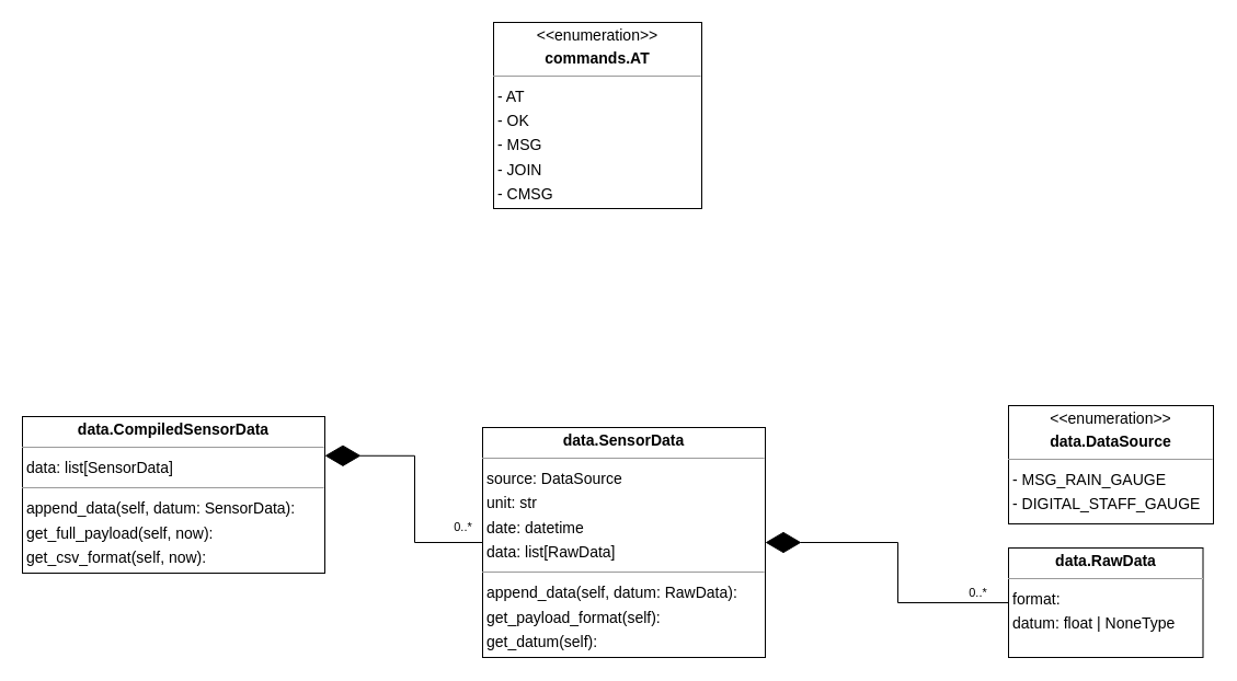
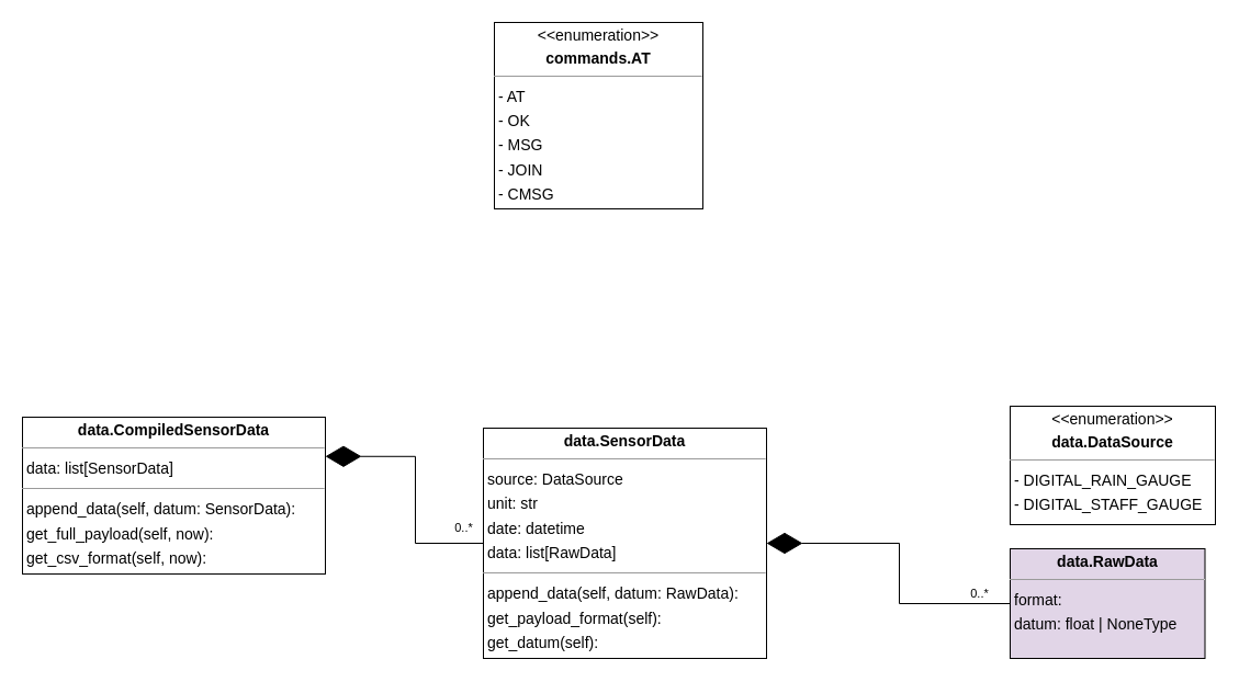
- <mxCell id="5" value="&lt;p style=&quot;margin:0px;margin-top:4px;text-align:center;&quot;&gt;&amp;lt;&amp;lt;enumeration&amp;gt;&amp;gt;&lt;/p&gt;&lt;p style=&quot;margin:0px;margin-top:4px;text-align:center;&quot;&gt;&lt;b&gt;data.DataSource&lt;/b&gt;&lt;/p&gt;&lt;hr size=&quot;1&quot;&gt;&lt;p style=&quot;margin:0 0 0 4px;line-height:1.6;&quot;&gt;- MSG_RAIN_GAUGE&lt;br&gt;- DIGITAL_STAFF_GAUGE&lt;/p&gt;" style="verticalAlign=top;align=left;overflow=fill;fontSize=14;fontFamily=Helvetica;html=1;rounded=0;shadow=0;comic=0;labelBackgroundColor=none;strokeWidth=1;" vertex="1" parent="1"><mxGeometry x="920" y="370" width="187" height="108" as="geometry" /></mxCell>
+ <mxCell id="5" value="&lt;p style=&quot;margin:0px;margin-top:4px;text-align:center;&quot;&gt;&amp;lt;&amp;lt;enumeration&amp;gt;&amp;gt;&lt;/p&gt;&lt;p style=&quot;margin:0px;margin-top:4px;text-align:center;&quot;&gt;&lt;b&gt;data.DataSource&lt;/b&gt;&lt;/p&gt;&lt;hr size=&quot;1&quot;&gt;&lt;p style=&quot;margin:0 0 0 4px;line-height:1.6;&quot;&gt;- DIGITAL_RAIN_GAUGE&lt;br&gt;- DIGITAL_STAFF_GAUGE&lt;/p&gt;" style="verticalAlign=top;align=left;overflow=fill;fontSize=14;fontFamily=Helvetica;html=1;rounded=0;shadow=0;comic=0;labelBackgroundColor=none;strokeWidth=1;" vertex="1" parent="1"><mxGeometry x="920" y="370" width="187" height="108" as="geometry" /></mxCell>
- <mxCell id="8" value="&lt;p style=&quot;margin:0px;margin-top:4px;text-align:center;&quot;&gt;&lt;b&gt;data.RawData&lt;/b&gt;&lt;/p&gt;&lt;hr size=&quot;1&quot;&gt;&lt;p style=&quot;margin:0 0 0 4px;line-height:1.6;&quot;&gt; format:&amp;nbsp;&lt;br&gt; datum: float | NoneType&lt;/p&gt;" style="verticalAlign=top;align=left;overflow=fill;fontSize=14;fontFamily=Helvetica;html=1;rounded=0;shadow=0;comic=0;labelBackgroundColor=none;strokeWidth=1;" vertex="1" parent="1"><mxGeometry x="920" y="500" width="177.5" height="100" as="geometry" /></mxCell>
+ <mxCell id="8" value="&lt;p style=&quot;margin:0px;margin-top:4px;text-align:center;&quot;&gt;&lt;b&gt;data.RawData&lt;/b&gt;&lt;/p&gt;&lt;hr size=&quot;1&quot;&gt;&lt;p style=&quot;margin:0 0 0 4px;line-height:1.6;&quot;&gt; format:&amp;nbsp;&lt;br&gt; datum: float | NoneType&lt;/p&gt;" style="verticalAlign=top;align=left;overflow=fill;fontSize=14;fontFamily=Helvetica;html=1;rounded=0;shadow=0;comic=0;labelBackgroundColor=none;strokeWidth=1;fillColor=#e1d5e7;" vertex="1" parent="1"><mxGeometry x="920" y="500" width="177.5" height="100" as="geometry" /></mxCell>
